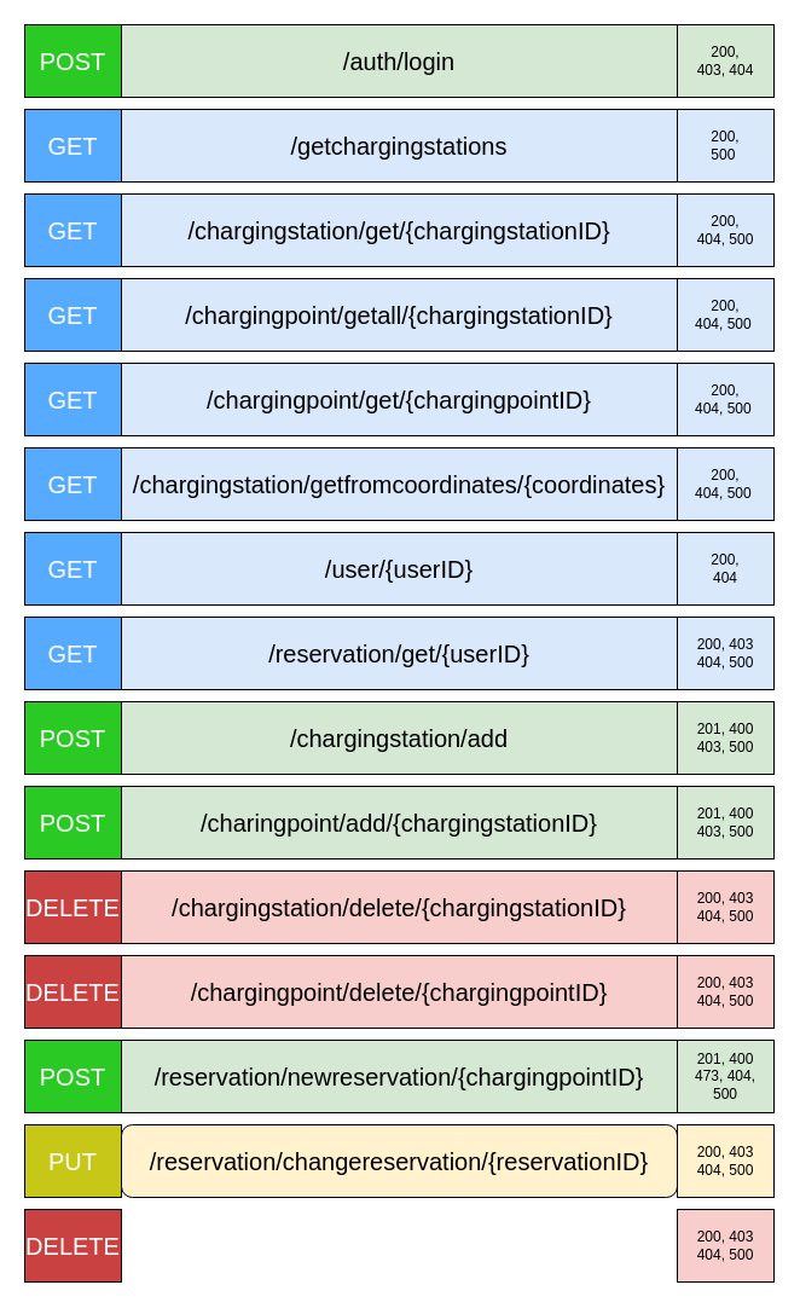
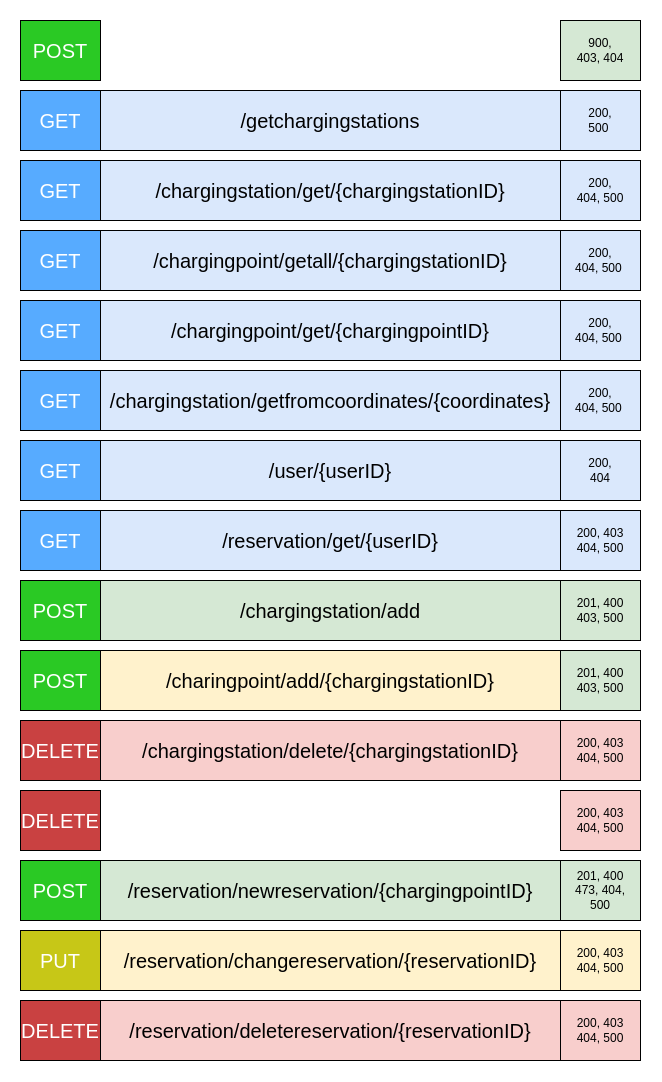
- <mxCell id="6" value="&lt;span style=&quot;font-size: 20px;&quot;&gt;/auth/login&lt;/span&gt;" style="rounded=0;whiteSpace=wrap;html=1;fillColor=#d5e8d4;strokeColor=#000000;" parent="1" vertex="1"><mxGeometry x="100" y="20" width="460" height="60" as="geometry" /></mxCell>
- <mxCell id="7" value="200,&lt;div&gt;403, 404&lt;/div&gt;" style="rounded=0;whiteSpace=wrap;html=1;fillColor=#d5e8d4;strokeColor=#000000;" parent="1" vertex="1"><mxGeometry x="560" y="20" width="80" height="60" as="geometry" /></mxCell>
+ <mxCell id="7" value="900,&lt;div&gt;403, 404&lt;/div&gt;" style="rounded=0;whiteSpace=wrap;html=1;fillColor=#d5e8d4;strokeColor=#000000;" parent="1" vertex="1"><mxGeometry x="560" y="20" width="80" height="60" as="geometry" /></mxCell>
- <mxCell id="15" value="&lt;span style=&quot;font-size: 20px;&quot;&gt;/charingpoint/add/{chargingstationID}&lt;/span&gt;" style="rounded=0;whiteSpace=wrap;html=1;fillColor=#d5e8d4;strokeColor=#000000;" parent="1" vertex="1"><mxGeometry x="100" y="650" width="460" height="60" as="geometry" /></mxCell>
+ <mxCell id="15" value="&lt;span style=&quot;font-size: 20px;&quot;&gt;/charingpoint/add/{chargingstationID}&lt;/span&gt;" style="rounded=0;whiteSpace=wrap;html=1;fillColor=#fff2cc;strokeColor=#000000;" parent="1" vertex="1"><mxGeometry x="100" y="650" width="460" height="60" as="geometry" /></mxCell>
- <mxCell id="18" value="&lt;font style=&quot;font-size: 20px;&quot;&gt;/chargingpoint/delete/{chargingpointID}&lt;/font&gt;" style="rounded=0;whiteSpace=wrap;html=1;fillColor=#f8cecc;strokeColor=#000000;" parent="1" vertex="1"><mxGeometry x="100" y="790" width="460" height="60" as="geometry" /></mxCell>
- <mxCell id="24" value="&lt;span style=&quot;font-size: 20px;&quot;&gt;/reservation/changereservation/{reservationID}&lt;/span&gt;" style="whiteSpace=wrap;html=1;fillColor=#fff2cc;strokeColor=#000000;rounded=1;" parent="1" vertex="1"><mxGeometry x="100" y="930" width="460" height="60" as="geometry" /></mxCell>
+ <mxCell id="24" value="&lt;span style=&quot;font-size: 20px;&quot;&gt;/reservation/changereservation/{reservationID}&lt;/span&gt;" style="rounded=0;whiteSpace=wrap;html=1;fillColor=#fff2cc;strokeColor=#000000;" parent="1" vertex="1"><mxGeometry x="100" y="930" width="460" height="60" as="geometry" /></mxCell>
+ <mxCell id="27" value="&lt;font style=&quot;font-size: 20px;&quot;&gt;/reservation/deletereservation/{reservationID}&lt;/font&gt;" style="rounded=0;whiteSpace=wrap;html=1;fillColor=#f8cecc;strokeColor=#000000;" parent="1" vertex="1"><mxGeometry x="100" y="1000" width="460" height="60" as="geometry" /></mxCell>
